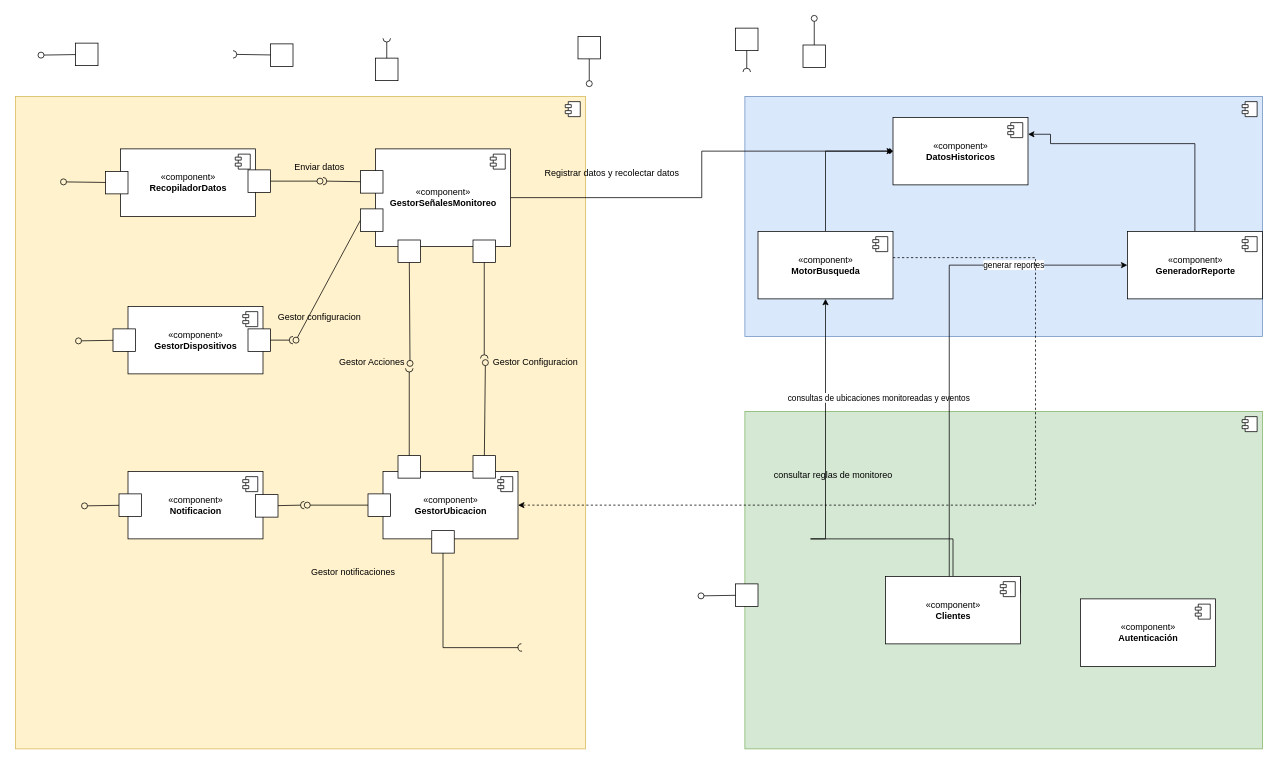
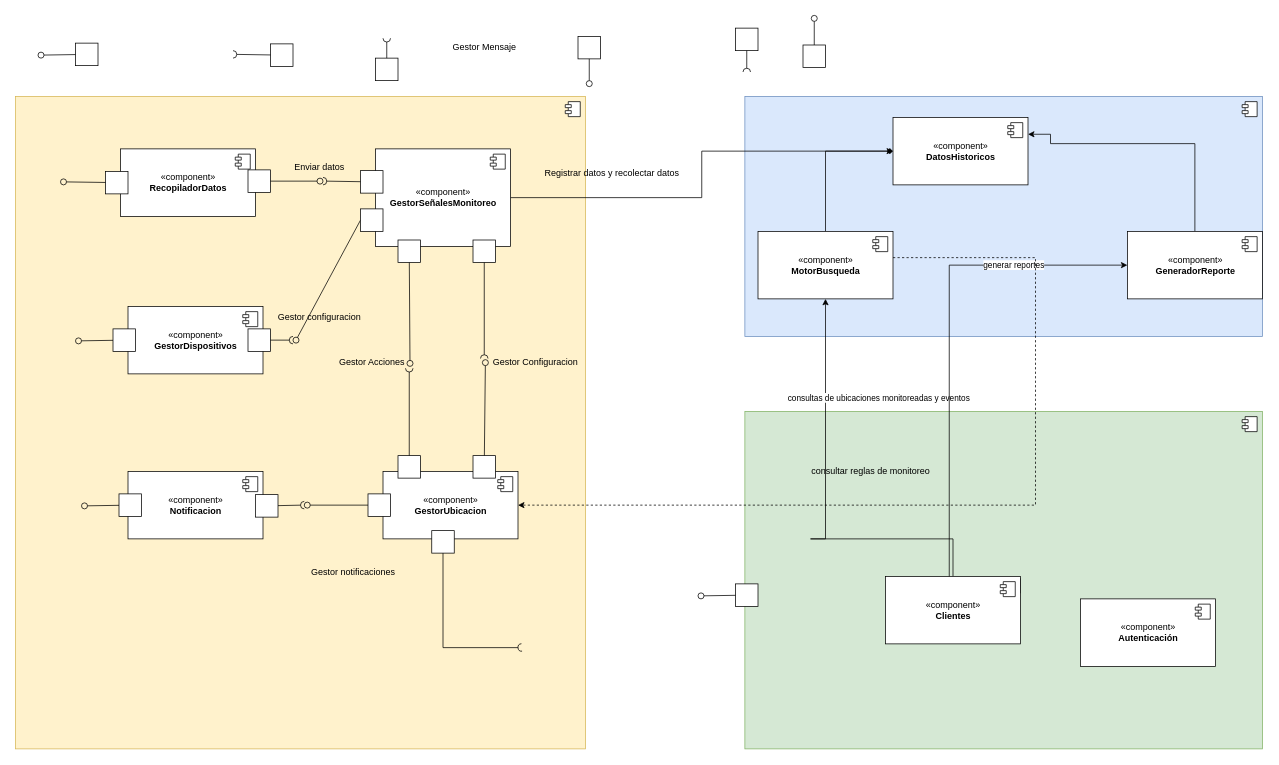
+ <mxCell id="85" value="Gestor Mensaje" style="text;html=1;align=center;verticalAlign=middle;resizable=0;points=[];autosize=1;strokeColor=none;fillColor=none;" vertex="1" parent="1"><mxGeometry x="590" y="47" width="110" height="30" as="geometry" /></mxCell>
- <mxCell id="43" value="consultar reglas de monitoreo" style="text;html=1;align=center;verticalAlign=middle;resizable=0;points=[];autosize=1;strokeColor=none;fillColor=none;" vertex="1" parent="1"><mxGeometry x="1020" y="618" width="180" height="30" as="geometry" /></mxCell>
+ <mxCell id="43" value="consultar reglas de monitoreo" style="text;html=1;align=center;verticalAlign=middle;resizable=0;points=[];autosize=1;strokeColor=none;fillColor=none;" vertex="1" parent="1"><mxGeometry x="1070" y="613" width="180" height="30" as="geometry" /></mxCell>
